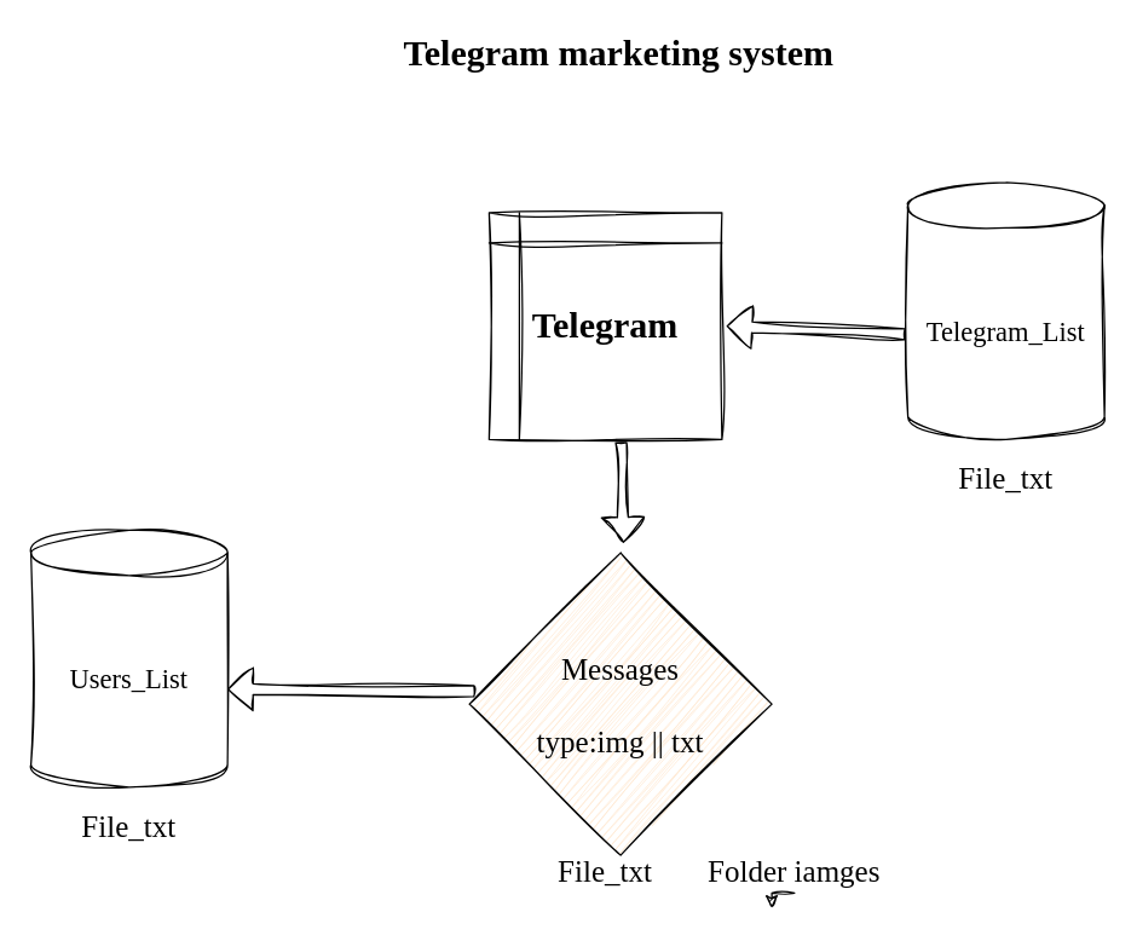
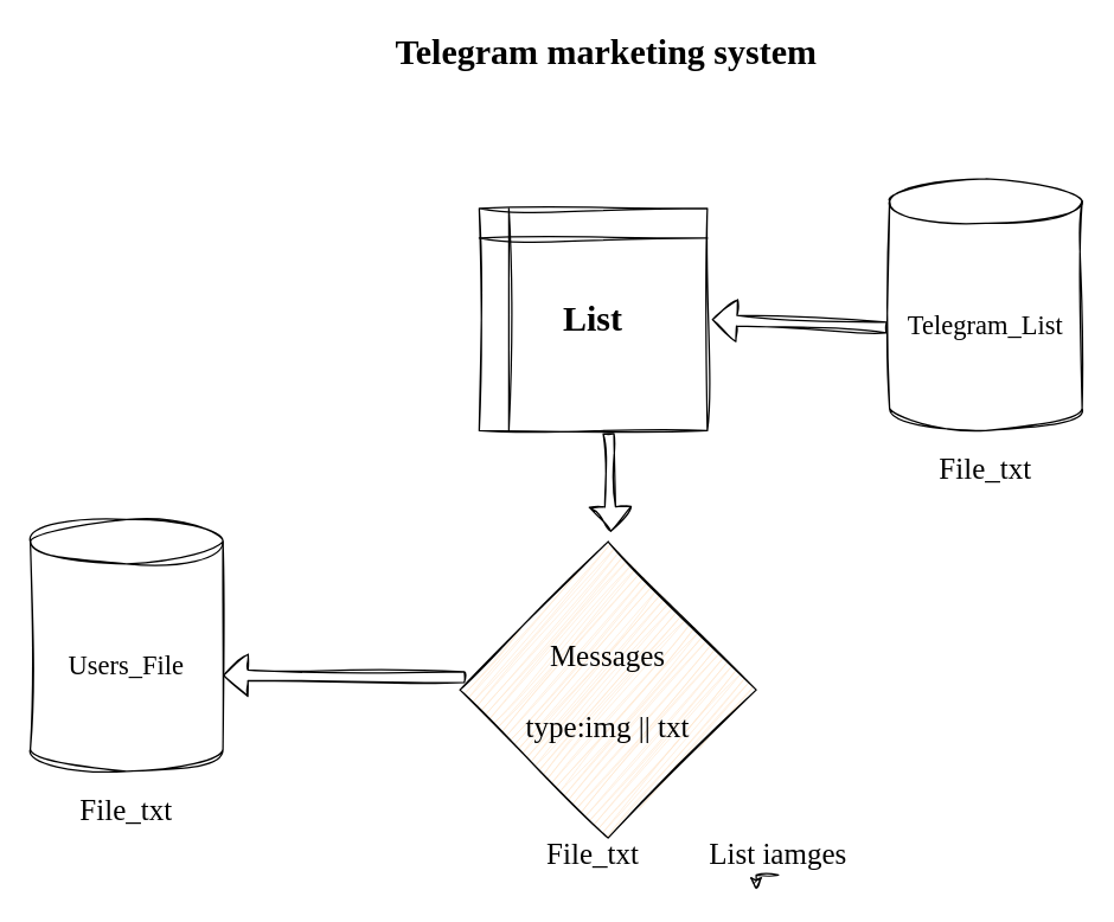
- <mxCell id="6" value="&lt;b style=&quot;border-color: var(--border-color);&quot;&gt;&lt;font style=&quot;border-color: var(--border-color); font-size: 24px;&quot;&gt;&amp;nbsp;Telegram&amp;nbsp;&lt;/font&gt;&lt;/b&gt;" style="shape=internalStorage;whiteSpace=wrap;html=1;backgroundOutline=1;sketch=1;hachureGap=4;jiggle=2;curveFitting=1;fontFamily=Architects Daughter;fontSource=https%3A%2F%2Ffonts.googleapis.com%2Fcss%3Ffamily%3DArchitects%2BDaughter;fontSize=20;" vertex="1" parent="1"><mxGeometry x="323" y="140" width="154" height="150" as="geometry" /></mxCell>
+ <mxCell id="6" value="&lt;b style=&quot;border-color: var(--border-color);&quot;&gt;&lt;font style=&quot;border-color: var(--border-color); font-size: 24px;&quot;&gt;&amp;nbsp;List&amp;nbsp;&lt;/font&gt;&lt;/b&gt;" style="shape=internalStorage;whiteSpace=wrap;html=1;backgroundOutline=1;sketch=1;hachureGap=4;jiggle=2;curveFitting=1;fontFamily=Architects Daughter;fontSource=https%3A%2F%2Ffonts.googleapis.com%2Fcss%3Ffamily%3DArchitects%2BDaughter;fontSize=20;" vertex="1" parent="1"><mxGeometry x="323" y="140" width="154" height="150" as="geometry" /></mxCell>
- <mxCell id="4" value="&lt;font style=&quot;font-size: 18px;&quot;&gt;Users_List&lt;/font&gt;" style="shape=cylinder3;whiteSpace=wrap;html=1;boundedLbl=1;backgroundOutline=1;size=15;sketch=1;hachureGap=4;jiggle=2;curveFitting=1;fontFamily=Architects Daughter;fontSource=https%3A%2F%2Ffonts.googleapis.com%2Fcss%3Ffamily%3DArchitects%2BDaughter;fontSize=20;" vertex="1" parent="1"><mxGeometry x="20" y="350" width="130" height="170" as="geometry" /></mxCell>
+ <mxCell id="4" value="&lt;font style=&quot;font-size: 18px;&quot;&gt;Users_File&lt;/font&gt;" style="shape=cylinder3;whiteSpace=wrap;html=1;boundedLbl=1;backgroundOutline=1;size=15;sketch=1;hachureGap=4;jiggle=2;curveFitting=1;fontFamily=Architects Daughter;fontSource=https%3A%2F%2Ffonts.googleapis.com%2Fcss%3Ffamily%3DArchitects%2BDaughter;fontSize=20;" vertex="1" parent="1"><mxGeometry x="20" y="350" width="130" height="170" as="geometry" /></mxCell>
- <mxCell id="13" value="Folder iamges" style="text;html=1;strokeColor=none;fillColor=none;align=center;verticalAlign=middle;whiteSpace=wrap;rounded=0;fontSize=20;fontFamily=Architects Daughter;" vertex="1" parent="1"><mxGeometry x="450" y="560" width="150" height="30" as="geometry" /></mxCell>
+ <mxCell id="13" value="List iamges" style="text;html=1;strokeColor=none;fillColor=none;align=center;verticalAlign=middle;whiteSpace=wrap;rounded=0;fontSize=20;fontFamily=Architects Daughter;" vertex="1" parent="1"><mxGeometry x="450" y="560" width="150" height="30" as="geometry" /></mxCell>
